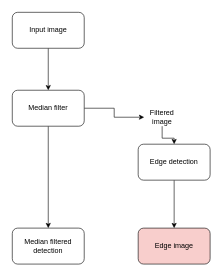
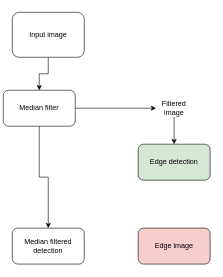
- <mxCell id="3" value="Input image" style="rounded=1;whiteSpace=wrap;html=1;" parent="1" vertex="1"><mxGeometry x="20" y="20" width="120" height="60" as="geometry" /></mxCell>
+ <mxCell id="3" value="Input image" style="rounded=1;whiteSpace=wrap;html=1;" parent="1" vertex="1"><mxGeometry x="20" y="20" width="120" height="75" as="geometry" /></mxCell>
- <mxCell id="6" value="Median filter" style="rounded=1;whiteSpace=wrap;html=1;" parent="1" vertex="1"><mxGeometry x="20" y="150" width="120" height="60" as="geometry" /></mxCell>
+ <mxCell id="6" value="Median filter" style="rounded=1;whiteSpace=wrap;html=1;" parent="1" vertex="1"><mxGeometry x="5" y="150" width="120" height="60" as="geometry" /></mxCell>
- <mxCell id="12" value="Filtered image" style="text;html=1;align=center;verticalAlign=middle;whiteSpace=wrap;rounded=0;" parent="1" vertex="1"><mxGeometry x="240" y="180" width="60" height="30" as="geometry" /></mxCell>
+ <mxCell id="12" value="Filtered image" style="text;html=1;align=center;verticalAlign=middle;whiteSpace=wrap;rounded=0;" parent="1" vertex="1"><mxGeometry x="260" y="165" width="60" height="30" as="geometry" /></mxCell>
- <mxCell id="8" value="Edge detection" style="rounded=1;whiteSpace=wrap;html=1;" parent="1" vertex="1"><mxGeometry x="230" y="240" width="120" height="60" as="geometry" /></mxCell>
+ <mxCell id="8" value="Edge detection" style="rounded=1;whiteSpace=wrap;html=1;fillColor=#d5e8d4;" parent="1" vertex="1"><mxGeometry x="230" y="240" width="120" height="60" as="geometry" /></mxCell>
- <mxCell id="7" value="" style="edgeStyle=orthogonalEdgeStyle;rounded=0;orthogonalLoop=1;jettySize=auto;html=1;" parent="1" source="8" target="10" edge="1"><mxGeometry relative="1" as="geometry" /></mxCell>
